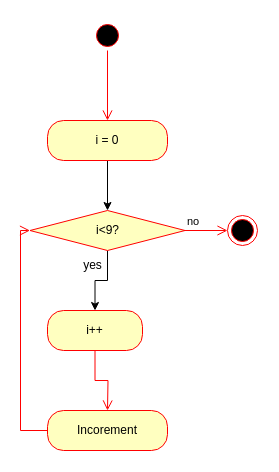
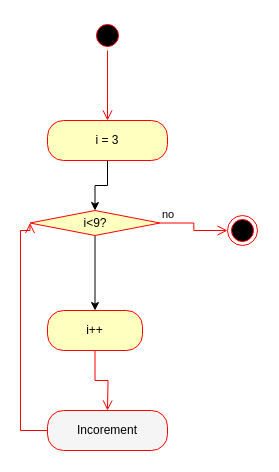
- <mxCell id="9" value="i = 0" style="rounded=1;whiteSpace=wrap;html=1;arcSize=40;fontColor=#000000;fillColor=#ffffc0;strokeColor=#ff0000;" vertex="1" parent="1"><mxGeometry x="47" y="120" width="120" height="40" as="geometry" /></mxCell>
+ <mxCell id="9" value="i = 3" style="rounded=1;whiteSpace=wrap;html=1;arcSize=40;fontColor=#000000;fillColor=#ffffc0;strokeColor=#ff0000;" vertex="1" parent="1"><mxGeometry x="47" y="120" width="120" height="40" as="geometry" /></mxCell>
- <mxCell id="5" value="i&amp;lt;9?" style="rhombus;whiteSpace=wrap;html=1;fontColor=#000000;fillColor=#ffffc0;strokeColor=#ff0000;" vertex="1" parent="1"><mxGeometry x="29.5" y="210" width="155" height="40" as="geometry" /></mxCell>
+ <mxCell id="5" value="i&amp;lt;9?" style="rhombus;whiteSpace=wrap;html=1;fontColor=#000000;fillColor=#ffffc0;strokeColor=#ff0000;" vertex="1" parent="1"><mxGeometry x="29.5" y="210" width="130" height="25" as="geometry" /></mxCell>
- <mxCell id="13" value="yes" style="text;html=1;align=center;verticalAlign=middle;resizable=0;points=[];autosize=1;strokeColor=none;fillColor=none;" vertex="1" parent="1"><mxGeometry x="72" y="250" width="40" height="30" as="geometry" /></mxCell>
- <mxCell id="14" value="Incorement" style="rounded=1;whiteSpace=wrap;html=1;arcSize=40;fontColor=#000000;fillColor=#ffffc0;strokeColor=#ff0000;" vertex="1" parent="1"><mxGeometry x="47" y="410" width="120" height="40" as="geometry" /></mxCell>
+ <mxCell id="14" value="Incorement" style="rounded=1;whiteSpace=wrap;html=1;arcSize=40;fontColor=#000000;fillColor=#f5f5f5;strokeColor=#ff0000;" vertex="1" parent="1"><mxGeometry x="47" y="410" width="120" height="40" as="geometry" /></mxCell>
